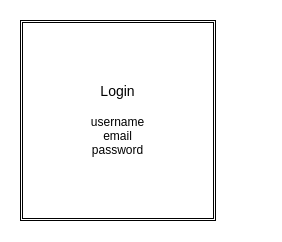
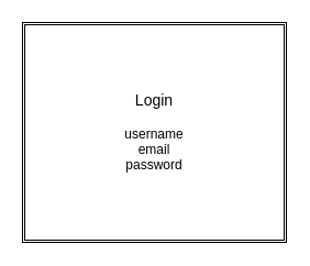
- <mxCell id="2" value="&lt;font style=&quot;font-size: 14px;&quot;&gt;Login&lt;br&gt;&lt;/font&gt;&lt;br&gt;username&lt;br&gt;email&lt;br&gt;password" style="shape=ext;double=1;rounded=0;whiteSpace=wrap;html=1;" vertex="1" parent="1"><mxGeometry x="20" y="20" width="195" height="200" as="geometry" /></mxCell>
+ <mxCell id="2" value="&lt;font style=&quot;font-size: 14px;&quot;&gt;Login&lt;br&gt;&lt;/font&gt;&lt;br&gt;username&lt;br&gt;email&lt;br&gt;password" style="shape=ext;double=1;rounded=0;whiteSpace=wrap;html=1;" vertex="1" parent="1"><mxGeometry x="20" y="20" width="240" height="200" as="geometry" /></mxCell>
